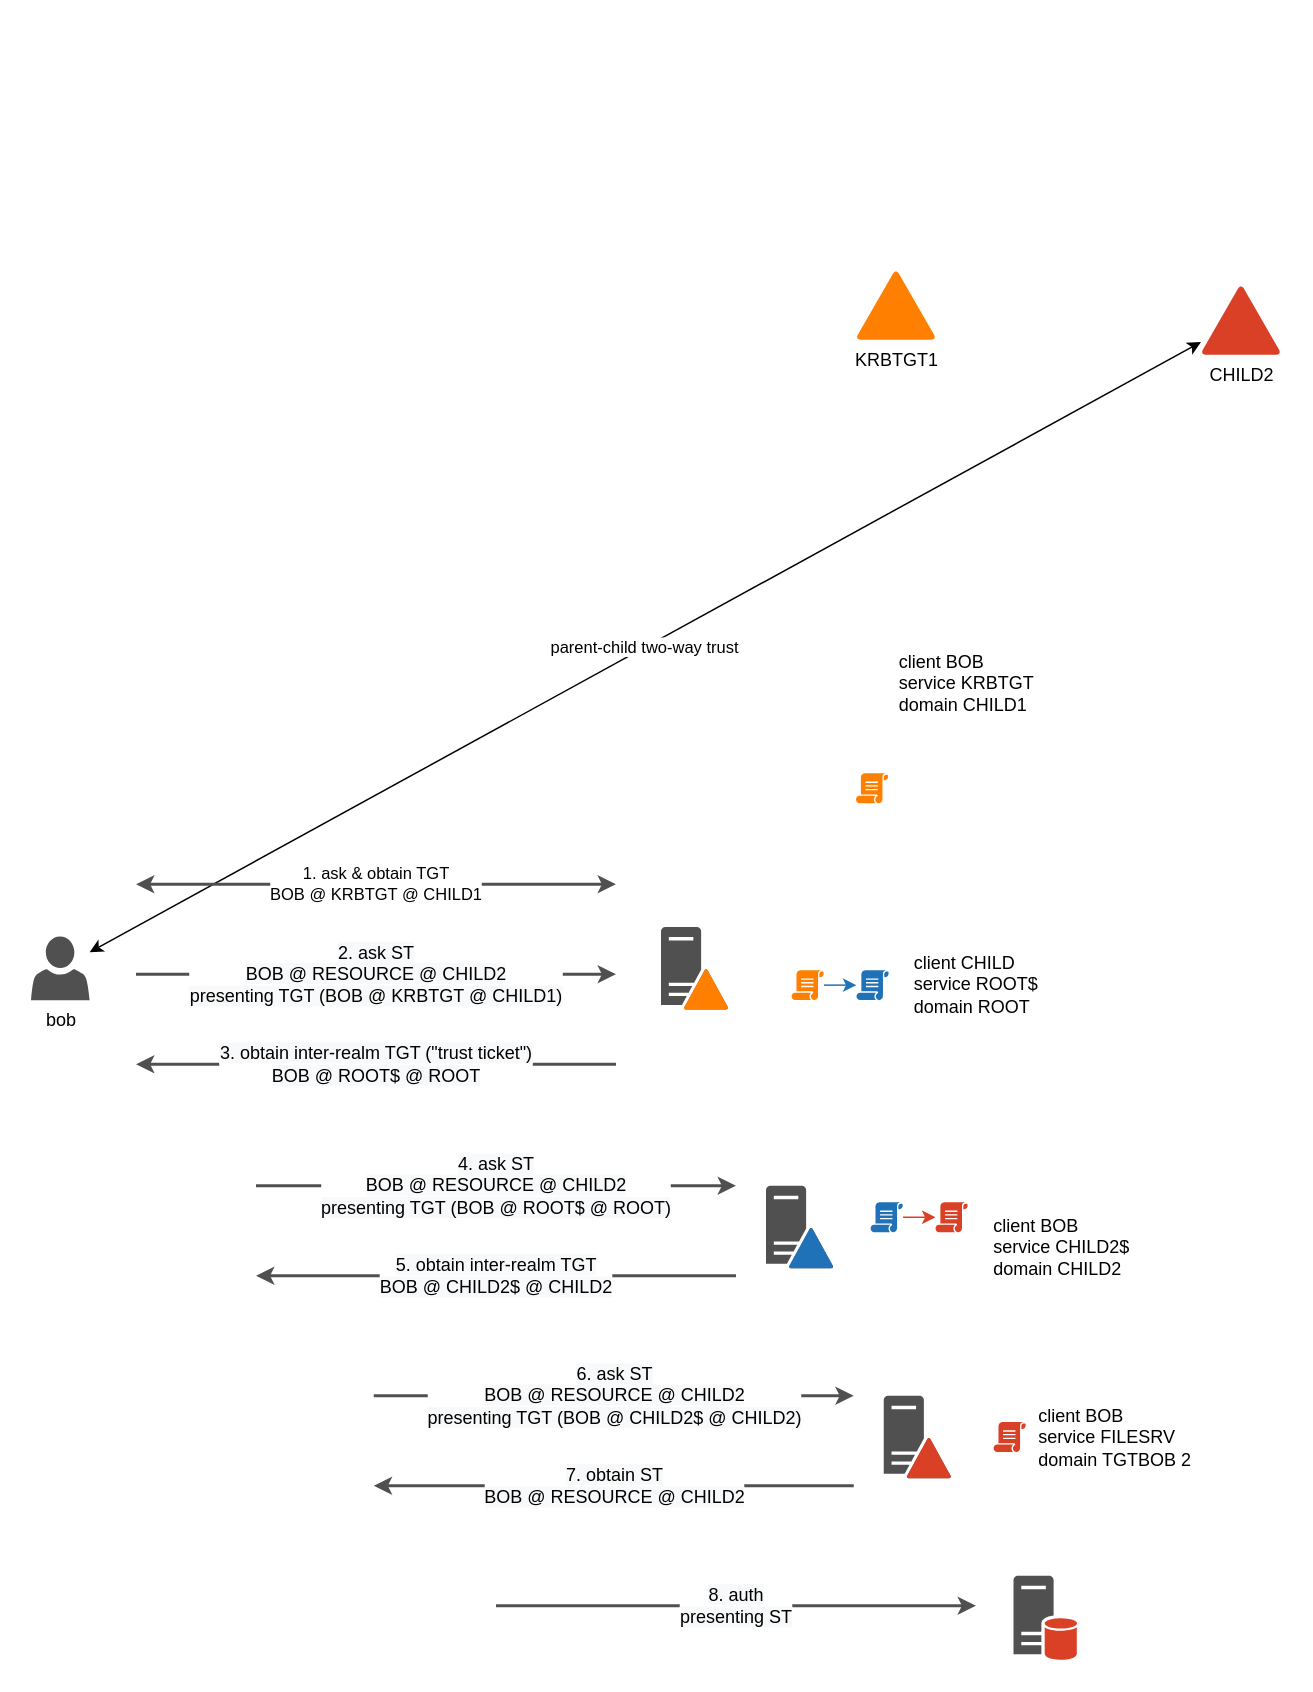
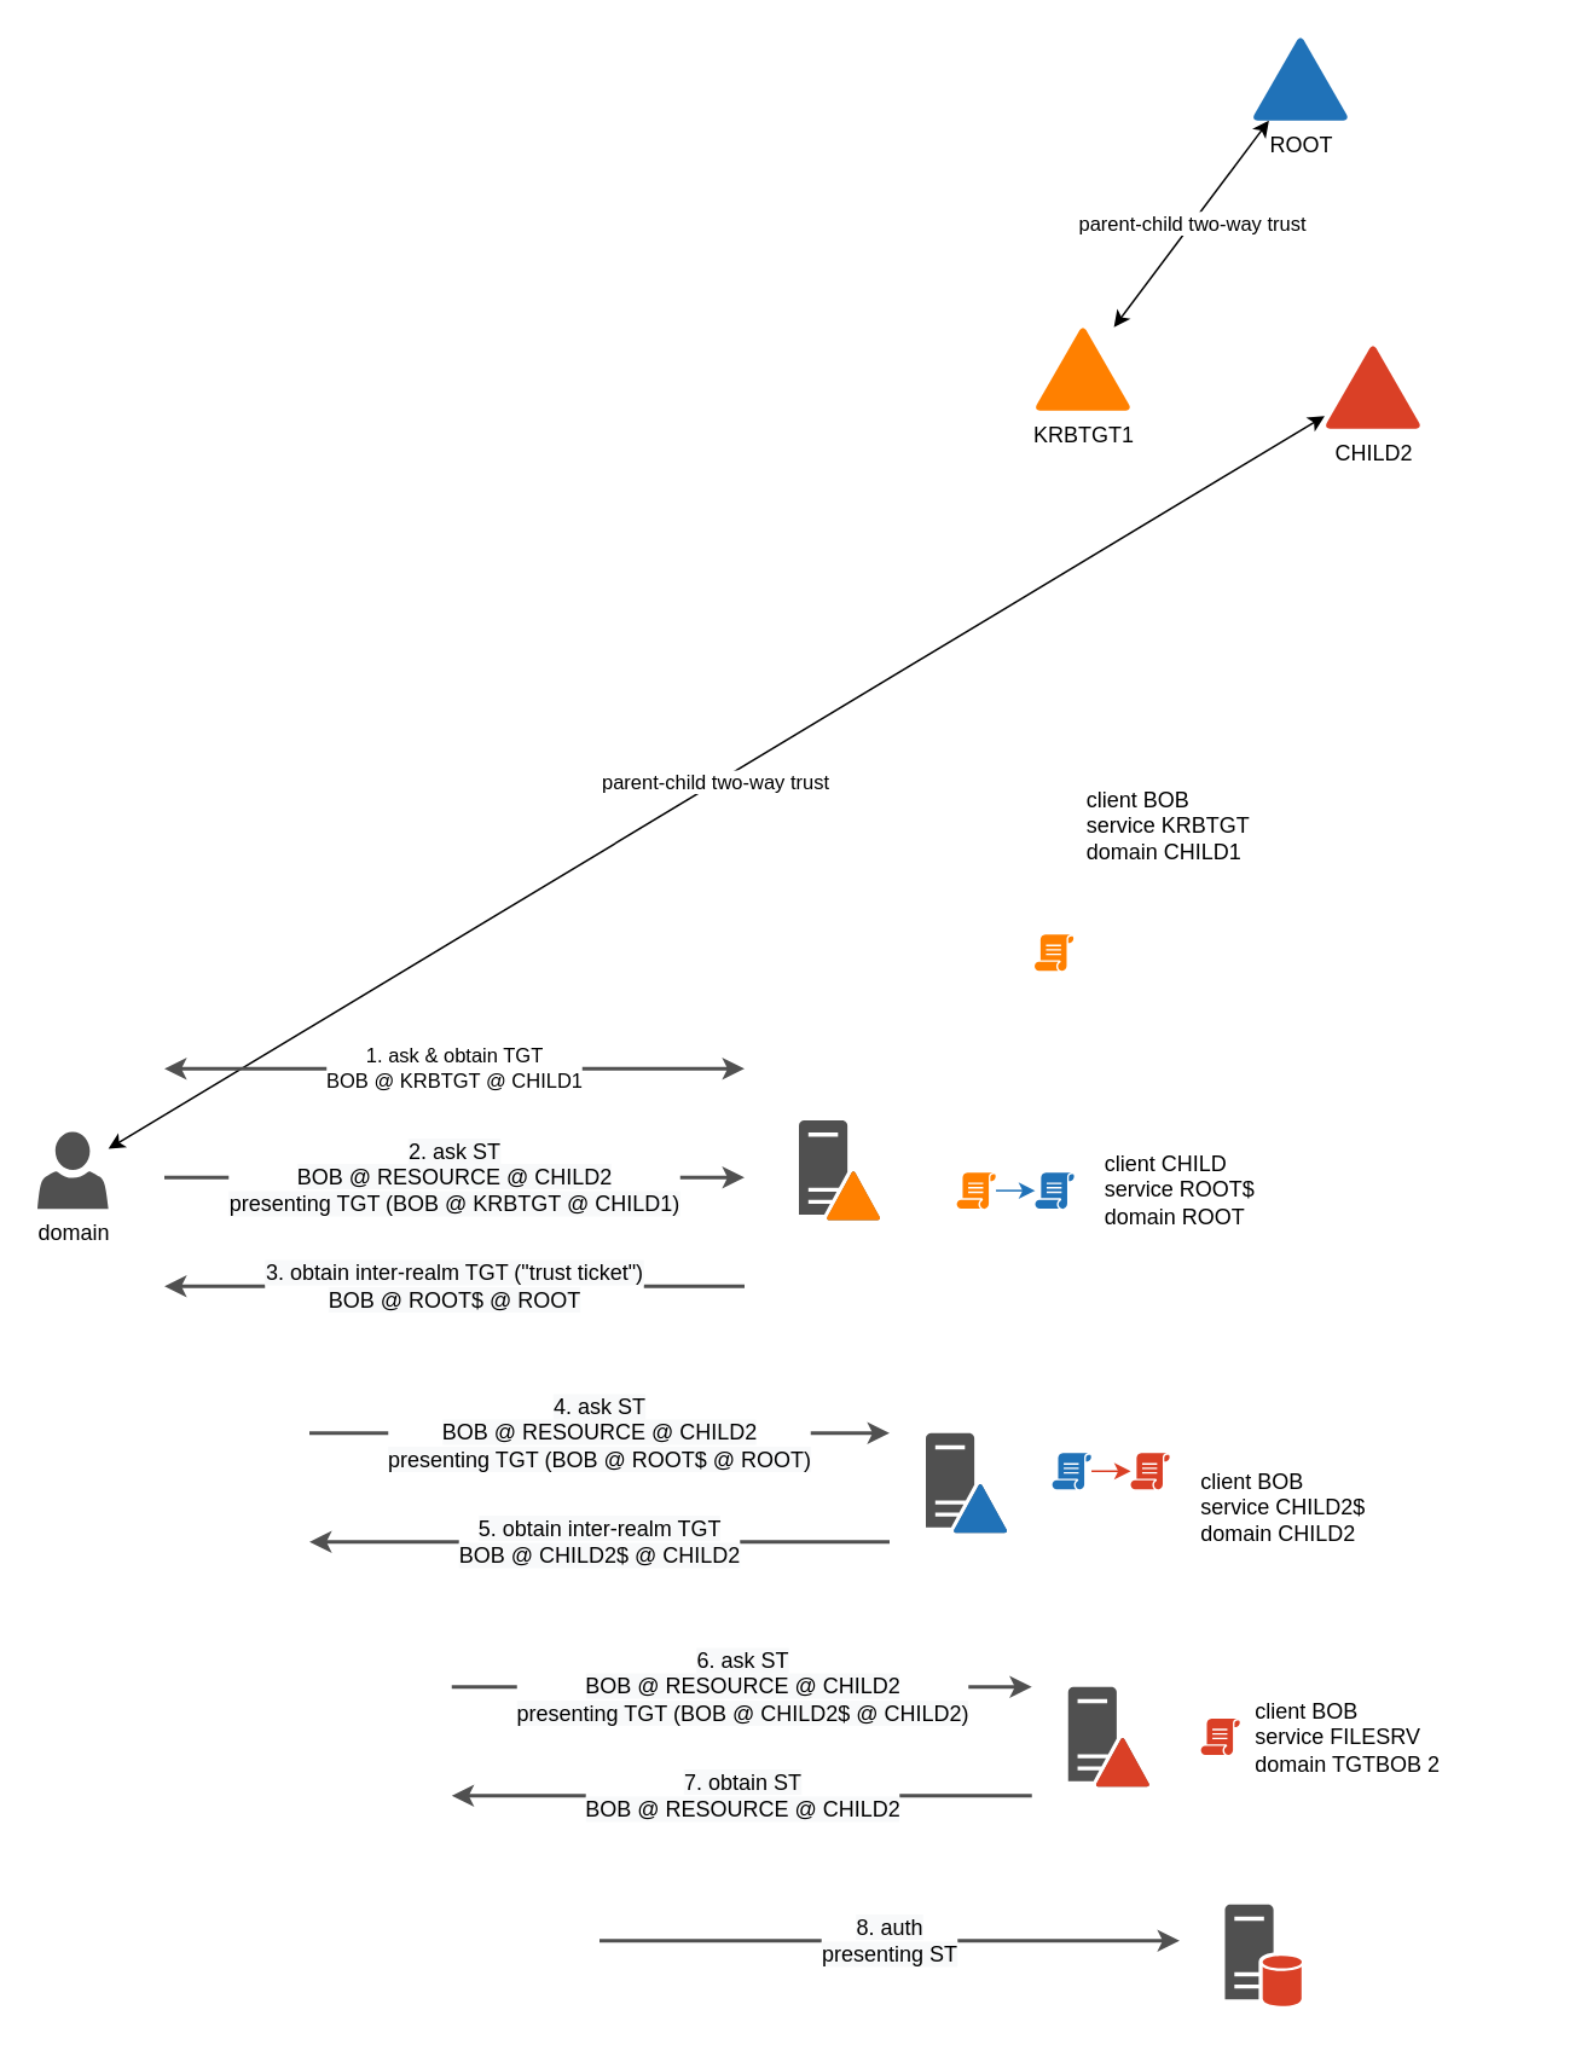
+ <mxCell id="4" value="ROOT" style="sketch=0;pointerEvents=1;shadow=0;dashed=0;html=1;strokeColor=none;fillColor=#2072B8;labelPosition=center;verticalLabelPosition=bottom;verticalAlign=top;outlineConnect=0;align=center;shape=mxgraph.office.security.domain;" vertex="1" parent="1"><mxGeometry x="690" y="20" width="53" height="46" as="geometry" /></mxCell>
+ <mxCell id="3" value="&lt;meta charset=&quot;utf-8&quot;&gt;&lt;span style=&quot;color: rgb(0, 0, 0); font-family: Helvetica; font-size: 11px; font-style: normal; font-variant-ligatures: normal; font-variant-caps: normal; font-weight: 400; letter-spacing: normal; orphans: 2; text-align: center; text-indent: 0px; text-transform: none; widows: 2; word-spacing: 0px; -webkit-text-stroke-width: 0px; background-color: rgb(255, 255, 255); text-decoration-thickness: initial; text-decoration-style: initial; text-decoration-color: initial; float: none; display: inline !important;&quot;&gt;parent-child two-way trust&lt;/span&gt;" style="edgeStyle=none;rounded=0;orthogonalLoop=1;jettySize=auto;html=1;startArrow=classic;startFill=1;" edge="1" parent="1" source="4" target="7"><mxGeometry relative="1" as="geometry" /></mxCell>
- <mxCell id="6" value="CHILD2" style="sketch=0;pointerEvents=1;shadow=0;dashed=0;html=1;strokeColor=none;fillColor=#DA4026;labelPosition=center;verticalLabelPosition=bottom;verticalAlign=top;outlineConnect=0;align=center;shape=mxgraph.office.security.domain;" vertex="1" parent="1"><mxGeometry x="800" y="190" width="53" height="46" as="geometry" /></mxCell>
+ <mxCell id="6" value="CHILD2" style="sketch=0;pointerEvents=1;shadow=0;dashed=0;html=1;strokeColor=none;fillColor=#DA4026;labelPosition=center;verticalLabelPosition=bottom;verticalAlign=top;outlineConnect=0;align=center;shape=mxgraph.office.security.domain;" vertex="1" parent="1"><mxGeometry x="730" y="190" width="53" height="46" as="geometry" /></mxCell>
- <mxCell id="2" value="bob" style="sketch=0;pointerEvents=1;shadow=0;dashed=0;html=1;strokeColor=none;labelPosition=center;verticalLabelPosition=bottom;verticalAlign=top;outlineConnect=0;align=center;shape=mxgraph.office.users.user;fillColor=#505050;" vertex="1" parent="1"><mxGeometry x="20" y="623.75" width="39.1" height="42.5" as="geometry" /></mxCell>
+ <mxCell id="2" value="domain" style="sketch=0;pointerEvents=1;shadow=0;dashed=0;html=1;strokeColor=none;labelPosition=center;verticalLabelPosition=bottom;verticalAlign=top;outlineConnect=0;align=center;shape=mxgraph.office.users.user;fillColor=#505050;" vertex="1" parent="1"><mxGeometry x="20" y="623.75" width="39.1" height="42.5" as="geometry" /></mxCell>
